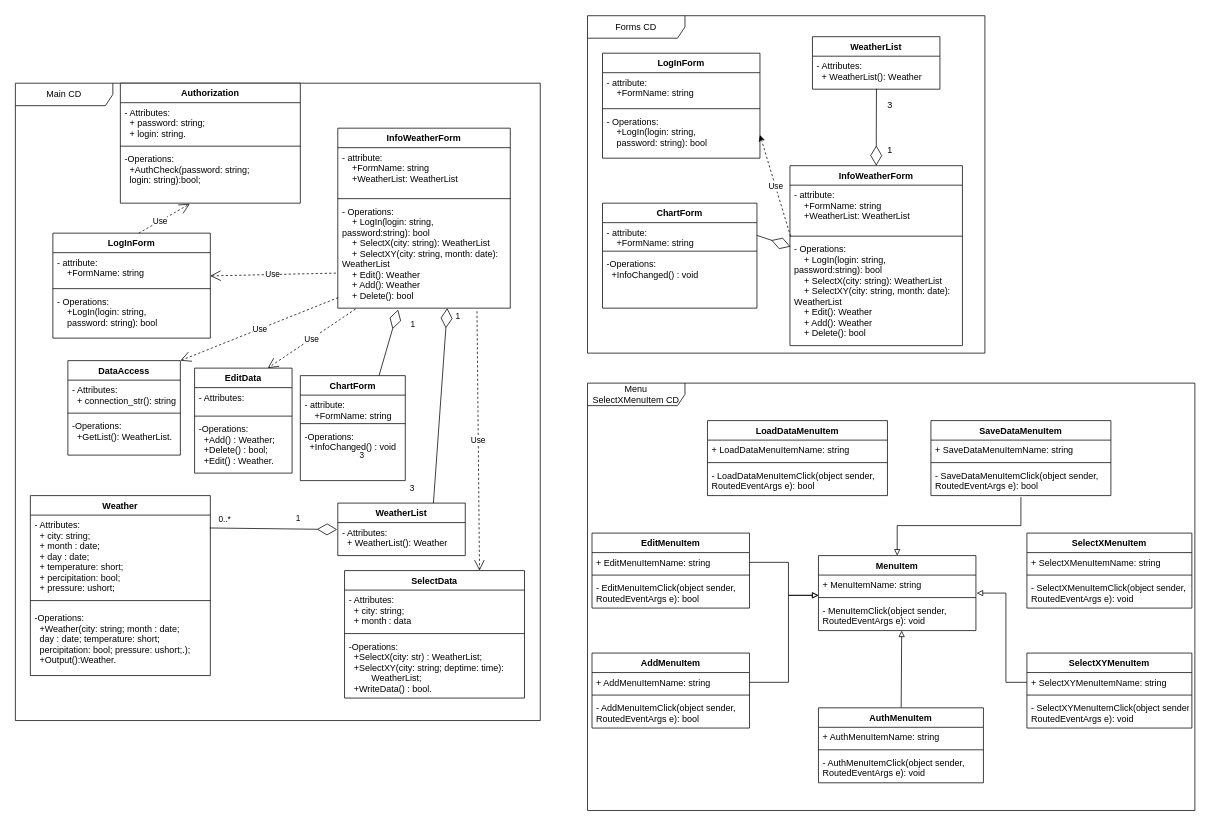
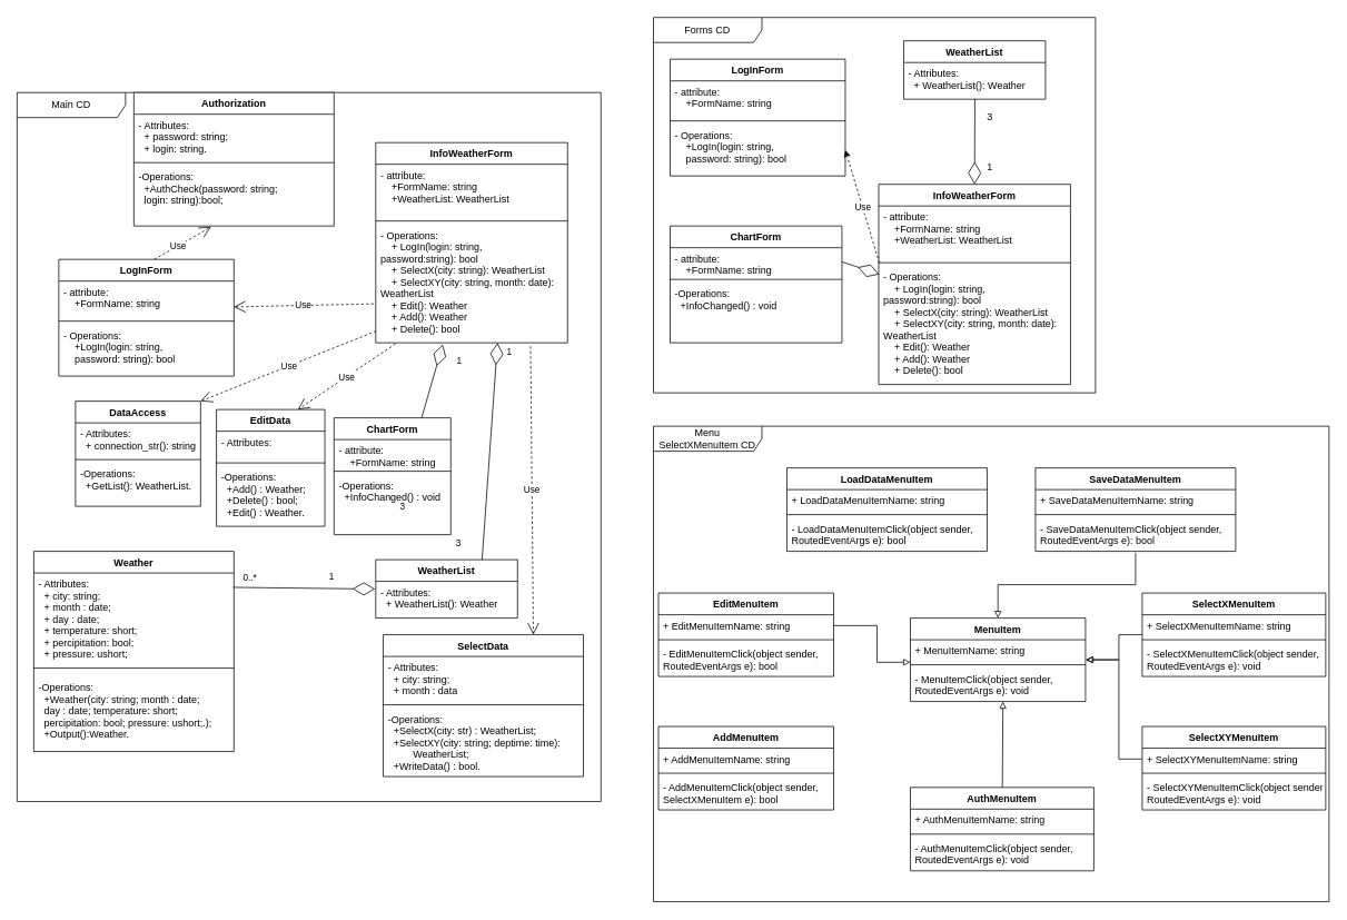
+ <mxCell id="54" value="" style="edgeStyle=orthogonalEdgeStyle;rounded=0;orthogonalLoop=1;jettySize=auto;html=1;startArrow=block;startFill=0;endArrow=none;endFill=0;endSize=6;" parent="1" source="86" target="70" edge="1"><mxGeometry relative="1" as="geometry"><Array as="points"><mxPoint x="1341" y="790" /><mxPoint x="1341" y="760" /></Array></mxGeometry></mxCell>
- <mxCell id="55" value="" style="edgeStyle=orthogonalEdgeStyle;rounded=0;orthogonalLoop=1;jettySize=auto;html=1;startArrow=block;startFill=0;endArrow=none;endFill=0;endSize=6;exitX=0;exitY=1.038;exitDx=0;exitDy=0;exitPerimeter=0;entryX=1;entryY=0.5;entryDx=0;entryDy=0;" parent="1" source="87" target="67" edge="1"><mxGeometry relative="1" as="geometry"><Array as="points"><mxPoint x="1051" y="793" /><mxPoint x="1051" y="909" /></Array></mxGeometry></mxCell>
- <mxCell id="69" value="- AddMenuItemClick(object sender, &#10;RoutedEventArgs e): bool" style="text;strokeColor=none;fillColor=none;align=left;verticalAlign=top;spacingLeft=4;spacingRight=4;overflow=hidden;rotatable=0;points=[[0,0.5],[1,0.5]];portConstraint=eastwest;" parent="66" vertex="1"><mxGeometry y="60" width="210" height="40" as="geometry" /></mxCell>
+ <mxCell id="69" value="- AddMenuItemClick(object sender, &#10;SelectXMenuItem e): bool" style="text;strokeColor=none;fillColor=none;align=left;verticalAlign=top;spacingLeft=4;spacingRight=4;overflow=hidden;rotatable=0;points=[[0,0.5],[1,0.5]];portConstraint=eastwest;" parent="66" vertex="1"><mxGeometry y="60" width="210" height="40" as="geometry" /></mxCell>
